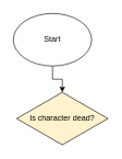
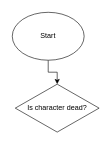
- <mxCell id="4" value="Is character dead?" style="rhombus;whiteSpace=wrap;html=1;fillColor=#fff2cc;" vertex="1" parent="1"><mxGeometry x="25" y="140" width="140" height="80" as="geometry" /></mxCell>
+ <mxCell id="4" value="Is character dead?" style="rhombus;whiteSpace=wrap;html=1;" vertex="1" parent="1"><mxGeometry x="25" y="140" width="140" height="80" as="geometry" /></mxCell>
